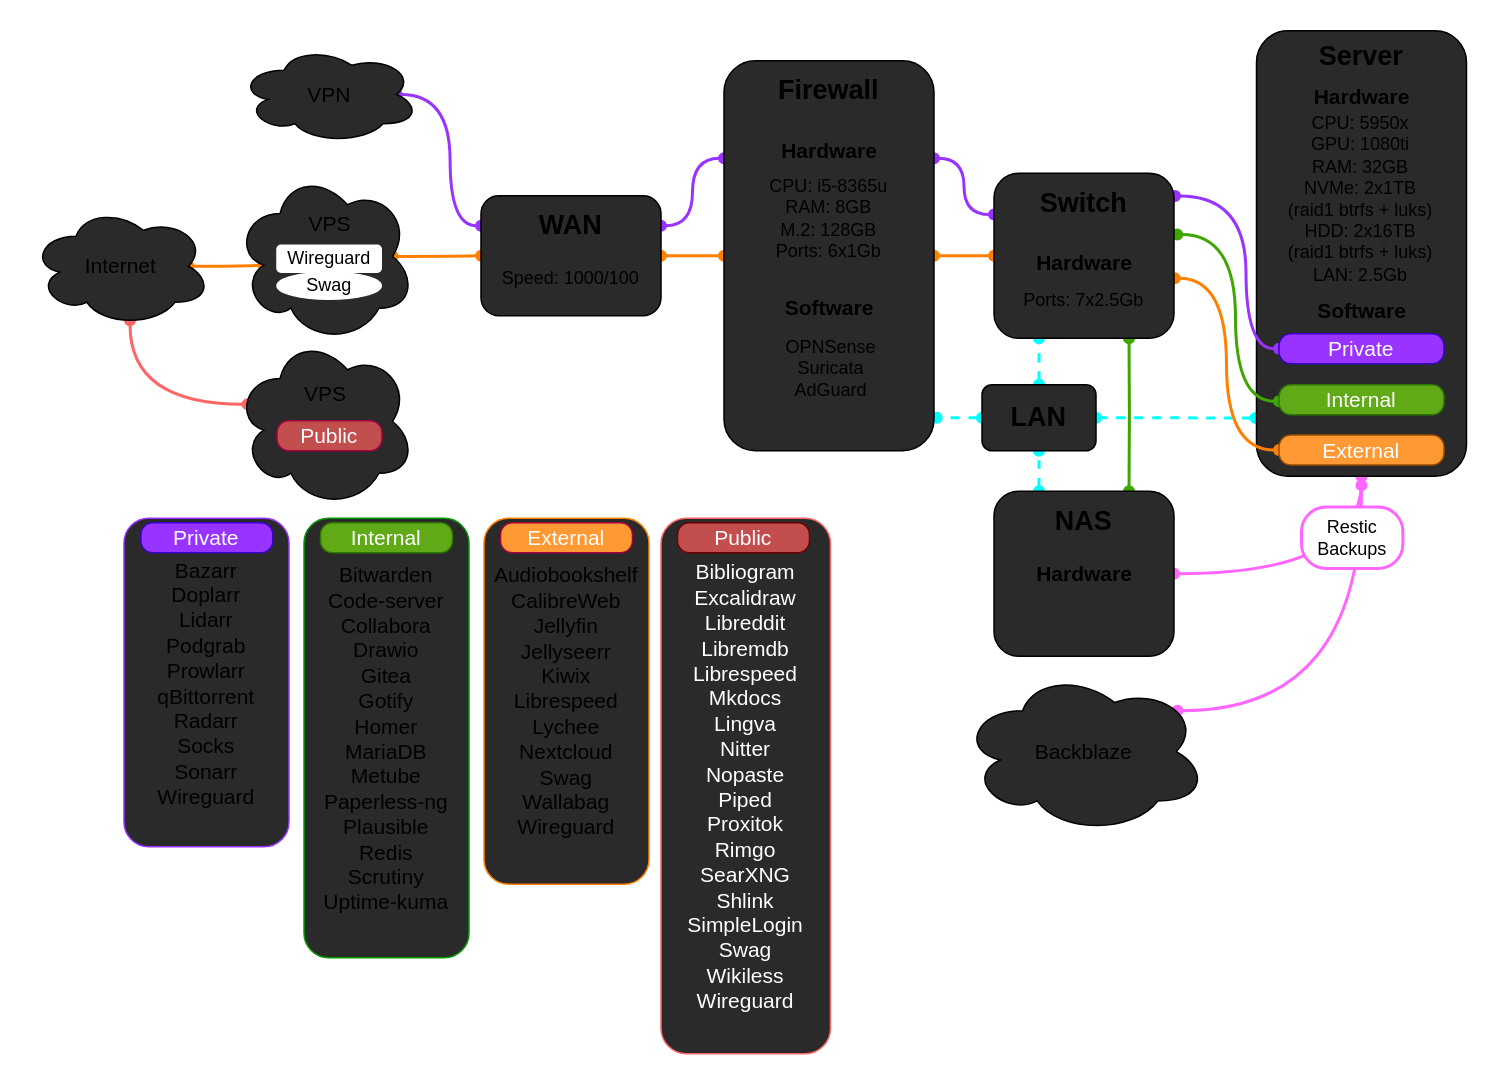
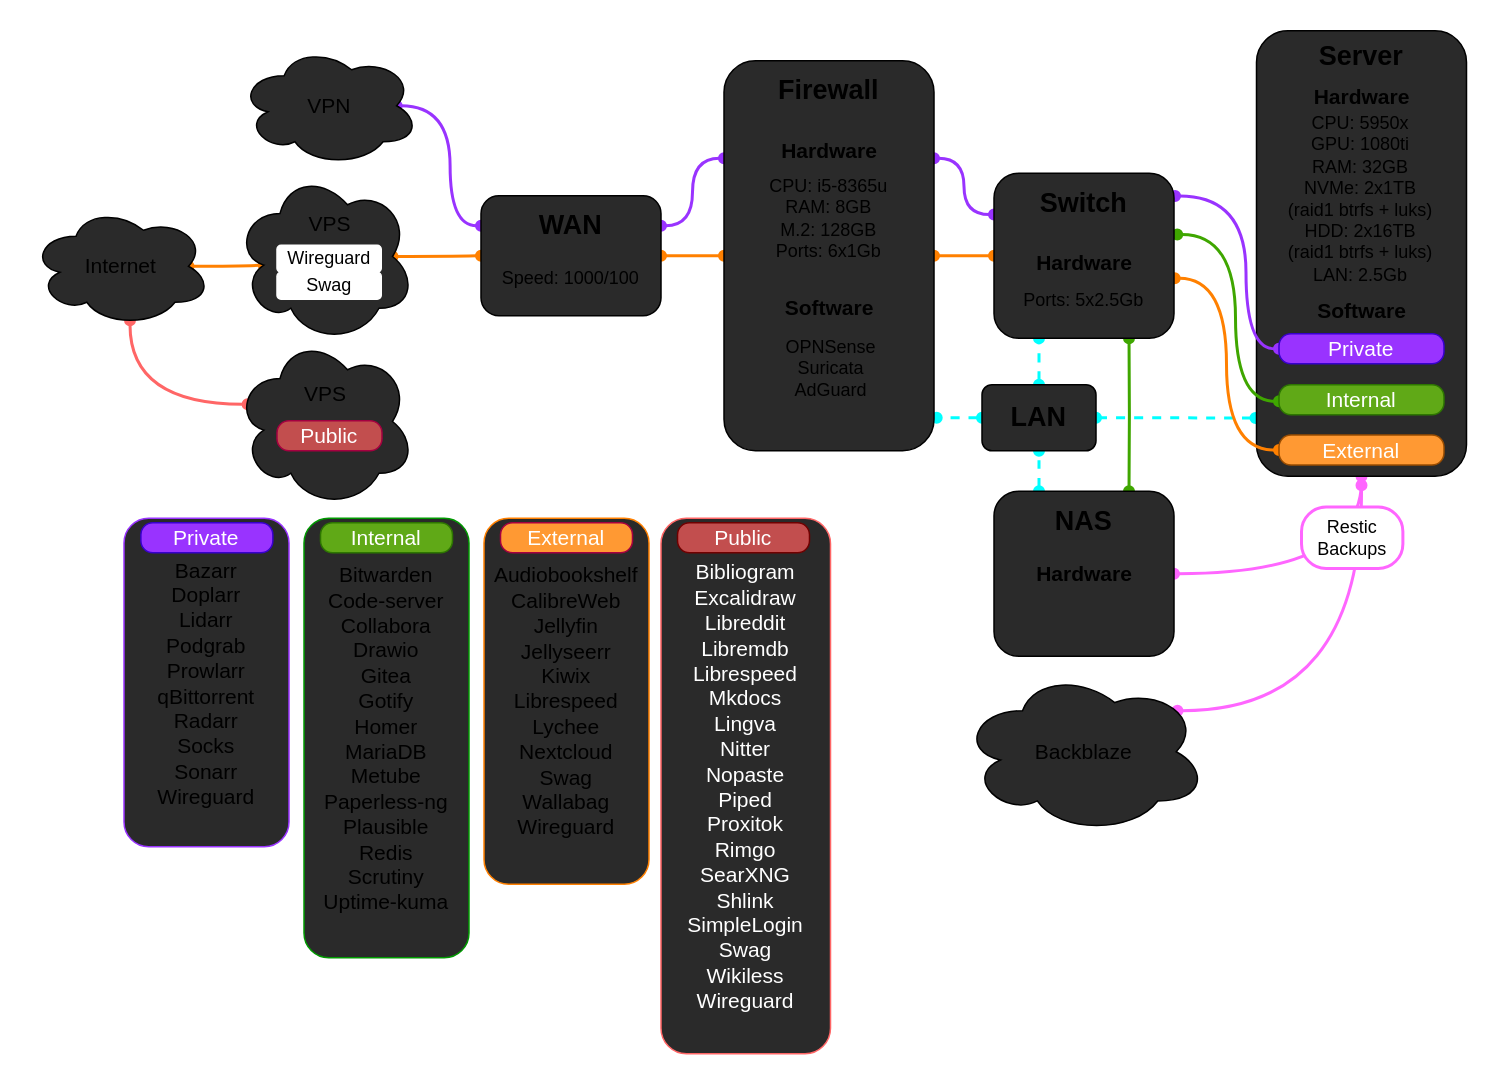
- <mxCell id="49" value="VPN" style="ellipse;shape=cloud;whiteSpace=wrap;html=1;fontSize=14;fillColor=#2A2A2A;" parent="1" vertex="1"><mxGeometry x="158.75" y="30" width="120" height="65" as="geometry" /></mxCell>
+ <mxCell id="49" value="VPN" style="ellipse;shape=cloud;whiteSpace=wrap;html=1;fontSize=14;fillColor=#2A2A2A;" parent="1" vertex="1"><mxGeometry x="158.75" y="30" width="120" height="80" as="geometry" /></mxCell>
- <mxCell id="56" value="Swag" style="ellipse;whiteSpace=wrap;html=1;fontSize=12;strokeColor=#FFFFFF;" parent="1" vertex="1"><mxGeometry x="184" y="181" width="69.5" height="18" as="geometry" /></mxCell>
+ <mxCell id="56" value="Swag" style="rounded=1;whiteSpace=wrap;html=1;fontSize=12;strokeColor=#FFFFFF;" parent="1" vertex="1"><mxGeometry x="184" y="181" width="69.5" height="18" as="geometry" /></mxCell>
- <mxCell id="39" value="Ports: 7x2.5Gb" style="text;html=1;strokeColor=none;fillColor=none;align=center;verticalAlign=middle;whiteSpace=wrap;rounded=0;" parent="1" vertex="1"><mxGeometry x="672" y="185" width="100" height="30" as="geometry" /></mxCell>
+ <mxCell id="39" value="Ports: 5x2.5Gb" style="text;html=1;strokeColor=none;fillColor=none;align=center;verticalAlign=middle;whiteSpace=wrap;rounded=0;" parent="1" vertex="1"><mxGeometry x="672" y="185" width="100" height="30" as="geometry" /></mxCell>
